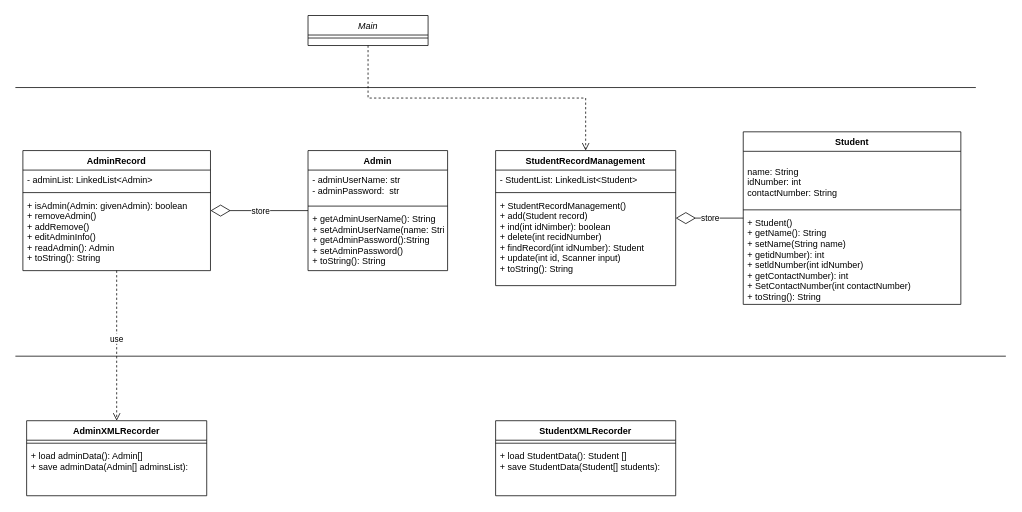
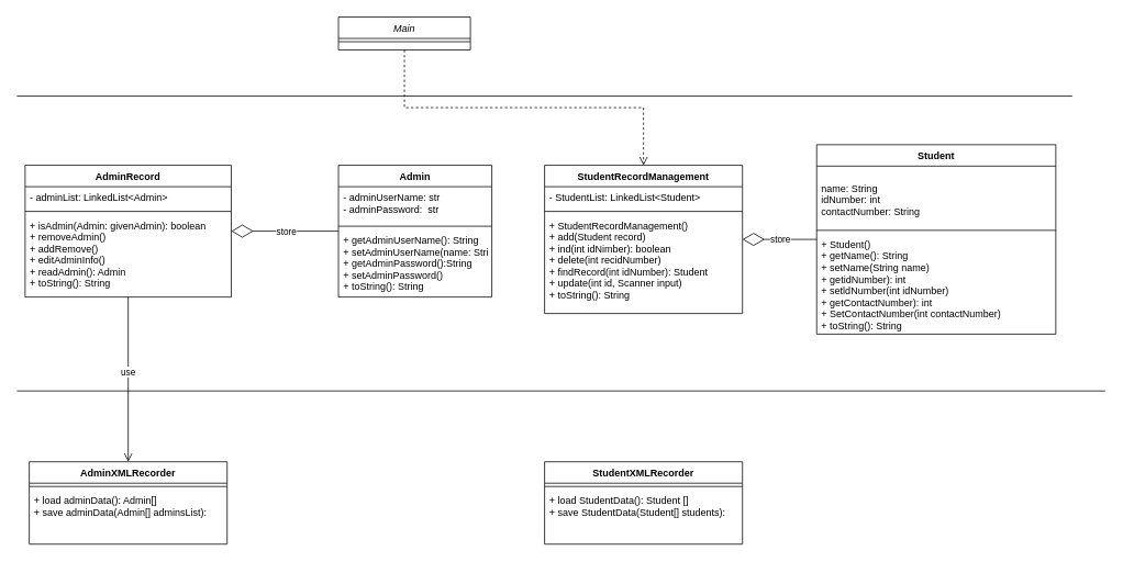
- <mxCell id="33" value="use" style="html=1;verticalAlign=bottom;endArrow=open;dashed=1;endSize=8;edgeStyle=elbowEdgeStyle;elbow=vertical;curved=0;rounded=0;" edge="1" parent="1" source="10" target="30"><mxGeometry relative="1" as="geometry"><mxPoint x="670" y="420" as="sourcePoint" /><mxPoint x="590" y="420" as="targetPoint" /></mxGeometry></mxCell>
+ <mxCell id="33" value="use" style="html=1;verticalAlign=bottom;endArrow=open;dashed=0;endSize=8;edgeStyle=elbowEdgeStyle;elbow=vertical;curved=0;rounded=0;" edge="1" parent="1" source="10" target="30"><mxGeometry relative="1" as="geometry"><mxPoint x="670" y="420" as="sourcePoint" /><mxPoint x="590" y="420" as="targetPoint" /></mxGeometry></mxCell>
